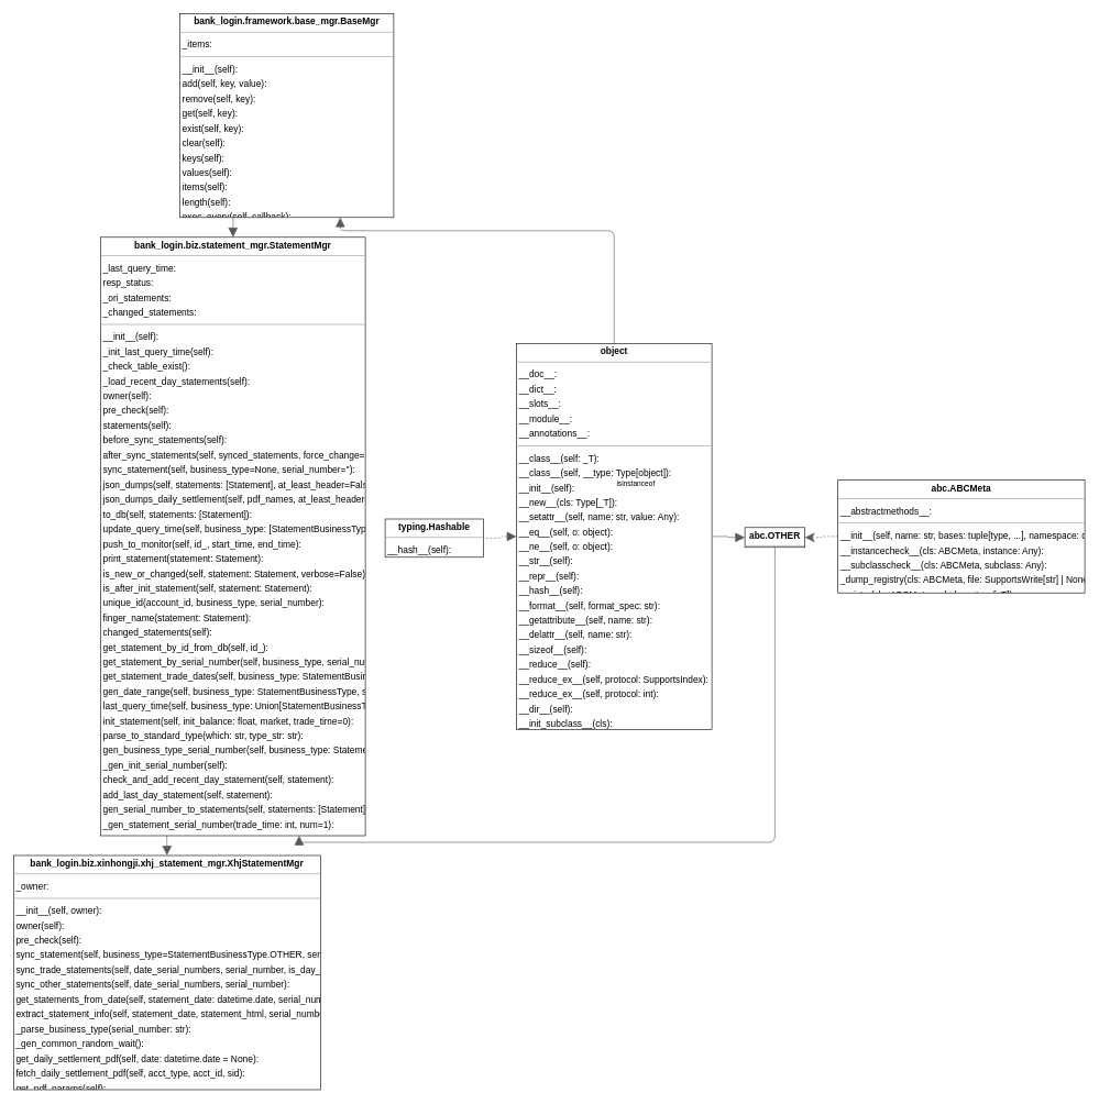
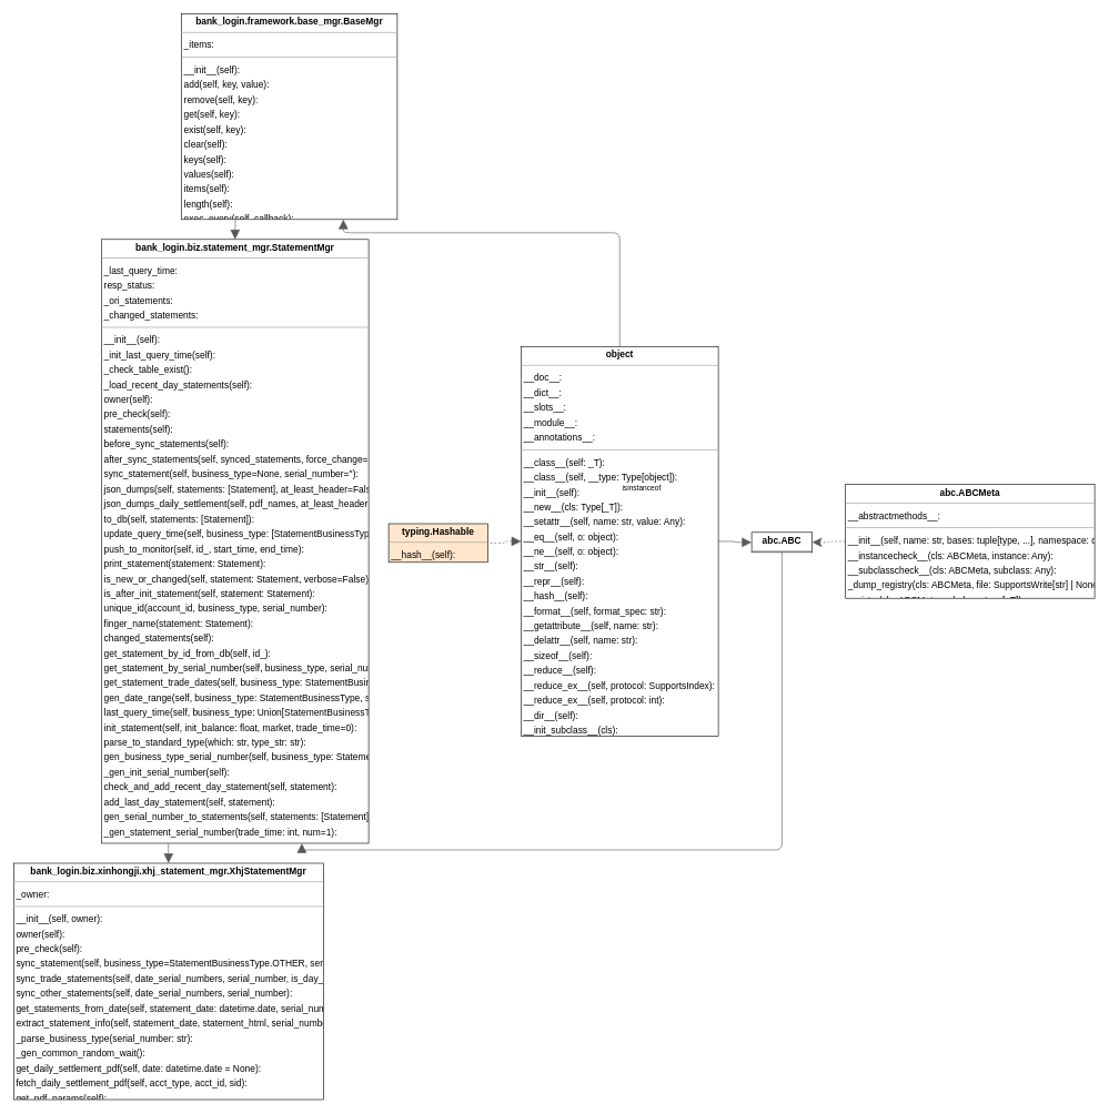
- <mxCell id="2" value="&lt;p style=&quot;margin:0px;margin-top:4px;text-align:center;&quot;&gt;&lt;b&gt;abc.OTHER&lt;/b&gt;&lt;/p&gt;&lt;hr size=&quot;1&quot;/&gt;" style="verticalAlign=top;align=left;overflow=fill;fontSize=14;fontFamily=Helvetica;html=1;rounded=0;shadow=0;comic=0;labelBackgroundColor=none;strokeWidth=1;" parent="1" vertex="1"><mxGeometry x="1128" y="799" width="91" height="30" as="geometry" /></mxCell>
+ <mxCell id="2" value="&lt;p style=&quot;margin:0px;margin-top:4px;text-align:center;&quot;&gt;&lt;b&gt;abc.ABC&lt;/b&gt;&lt;/p&gt;&lt;hr size=&quot;1&quot;/&gt;" style="verticalAlign=top;align=left;overflow=fill;fontSize=14;fontFamily=Helvetica;html=1;rounded=0;shadow=0;comic=0;labelBackgroundColor=none;strokeWidth=1;" parent="1" vertex="1"><mxGeometry x="1128" y="799" width="91" height="30" as="geometry" /></mxCell>
- <mxCell id="8" value="&lt;p style=&quot;margin:0px;margin-top:4px;text-align:center;&quot;&gt;&lt;b&gt;typing.Hashable&lt;/b&gt;&lt;/p&gt;&lt;hr size=&quot;1&quot;/&gt;&lt;p style=&quot;margin:0 0 0 4px;line-height:1.6;&quot;&gt; __hash__(self): &lt;/p&gt;" style="verticalAlign=top;align=left;overflow=fill;fontSize=14;fontFamily=Helvetica;html=1;rounded=0;shadow=0;comic=0;labelBackgroundColor=none;strokeWidth=1;" parent="1" vertex="1"><mxGeometry x="583" y="786" width="149" height="58" as="geometry" /></mxCell>
+ <mxCell id="8" value="&lt;p style=&quot;margin:0px;margin-top:4px;text-align:center;&quot;&gt;&lt;b&gt;typing.Hashable&lt;/b&gt;&lt;/p&gt;&lt;hr size=&quot;1&quot;/&gt;&lt;p style=&quot;margin:0 0 0 4px;line-height:1.6;&quot;&gt; __hash__(self): &lt;/p&gt;" style="verticalAlign=top;align=left;overflow=fill;fontSize=14;fontFamily=Helvetica;html=1;rounded=0;shadow=0;comic=0;labelBackgroundColor=none;strokeWidth=1;fillColor=#ffe6cc;" parent="1" vertex="1"><mxGeometry x="583" y="786" width="149" height="58" as="geometry" /></mxCell>
